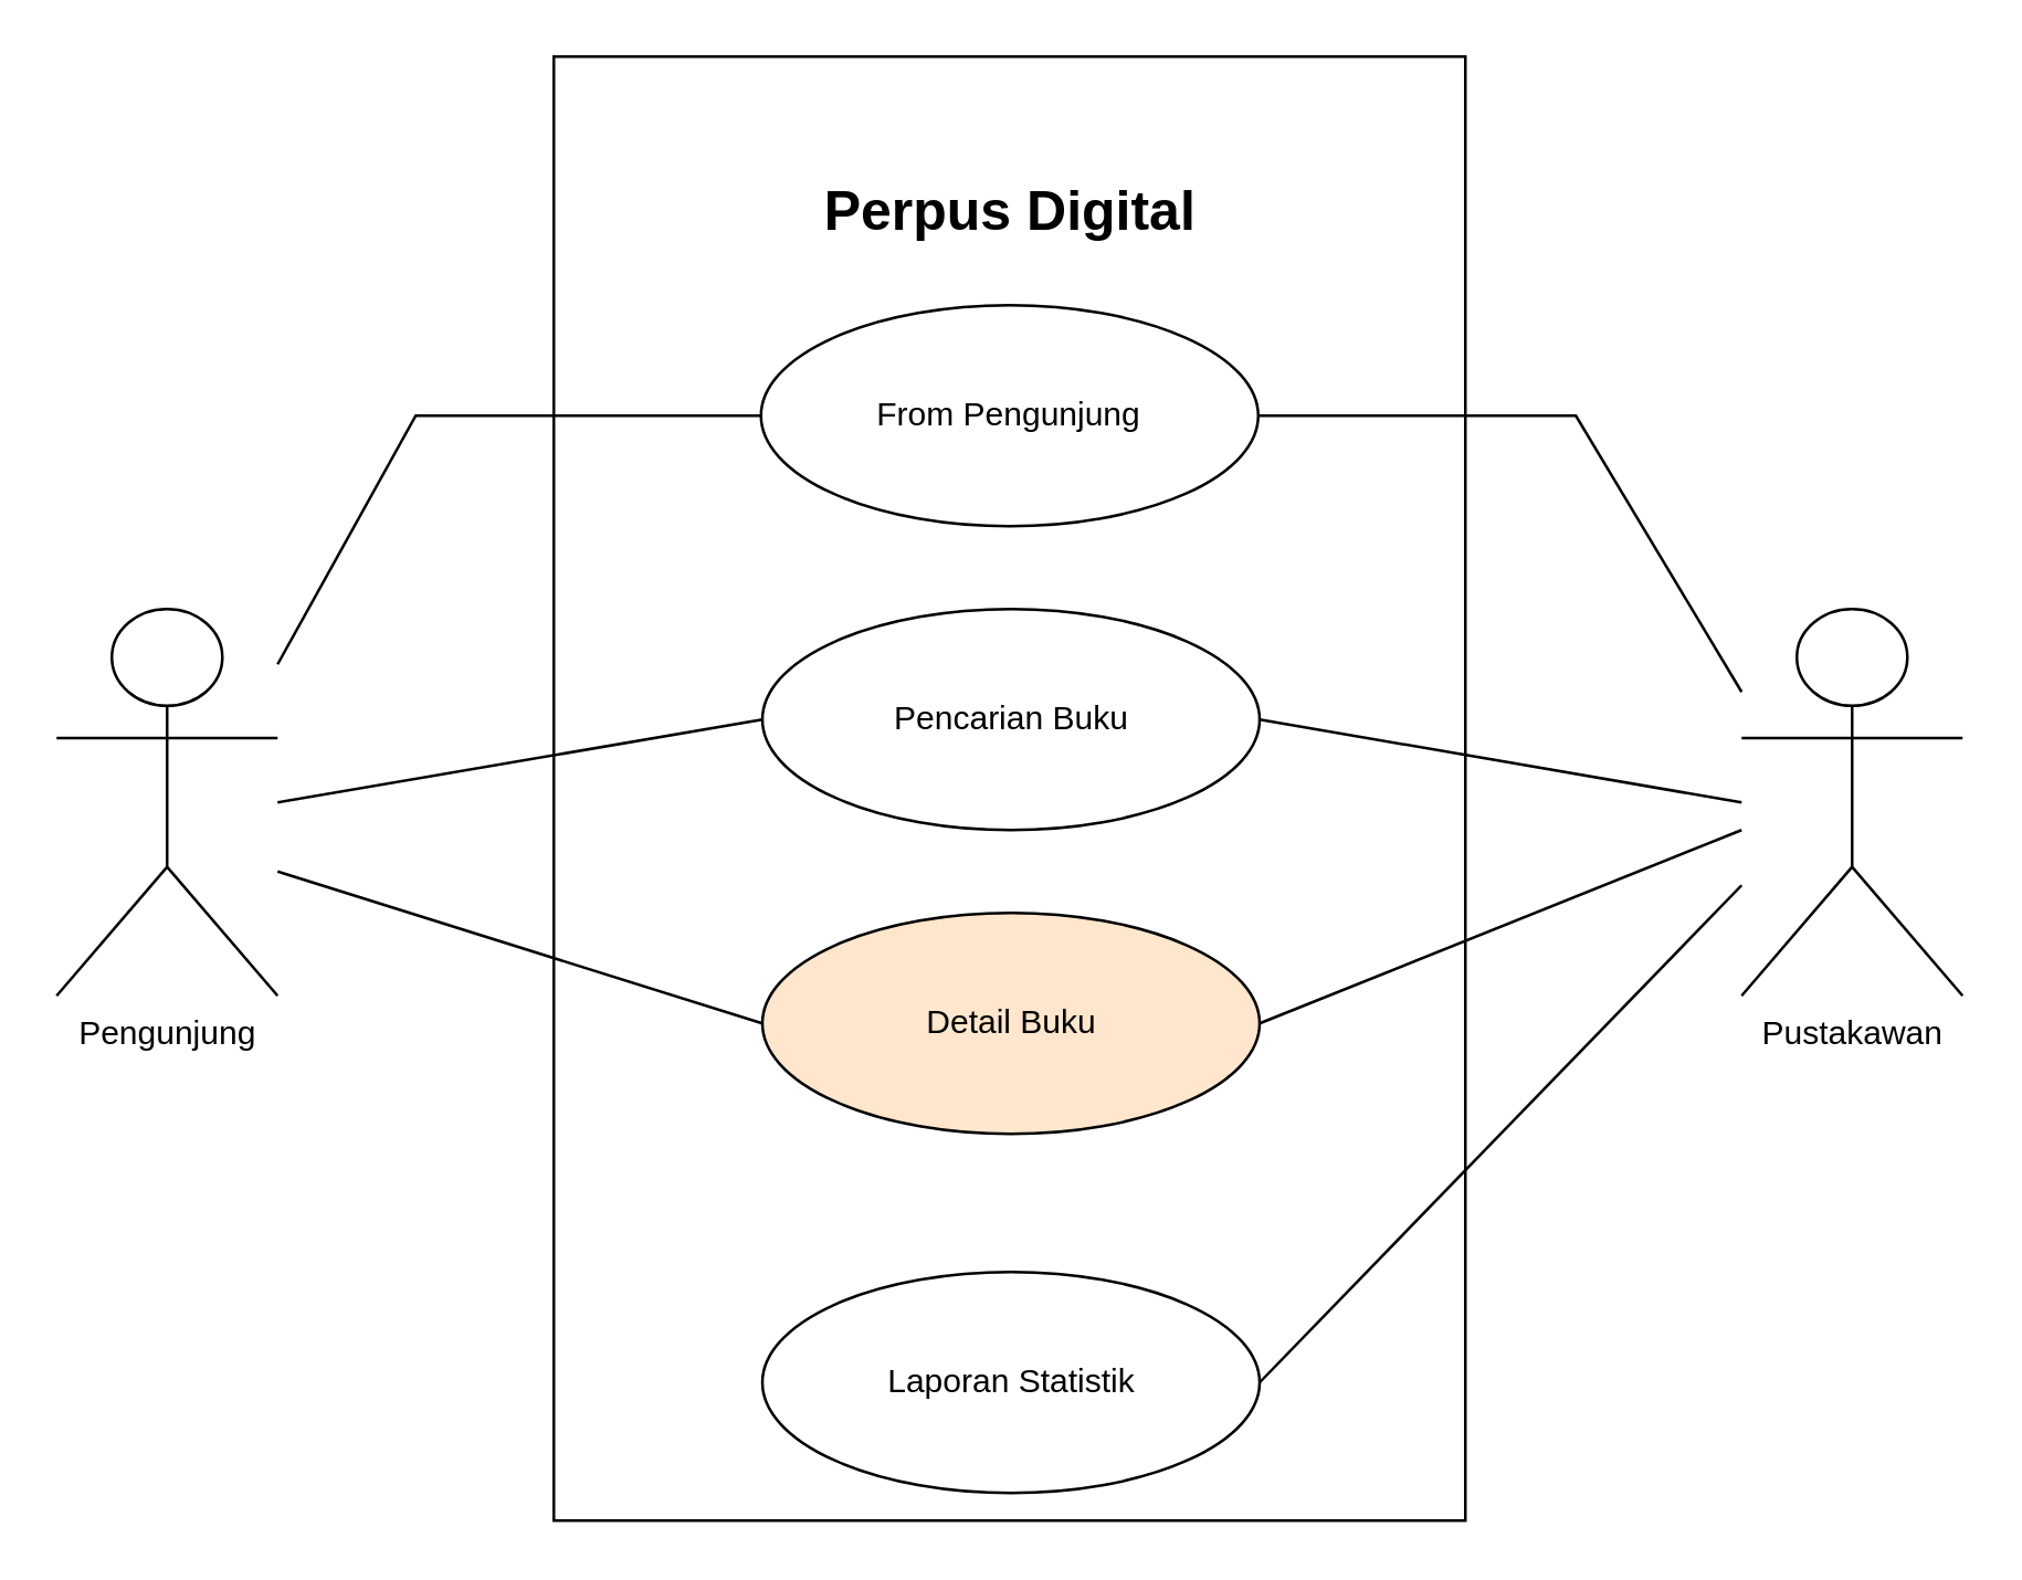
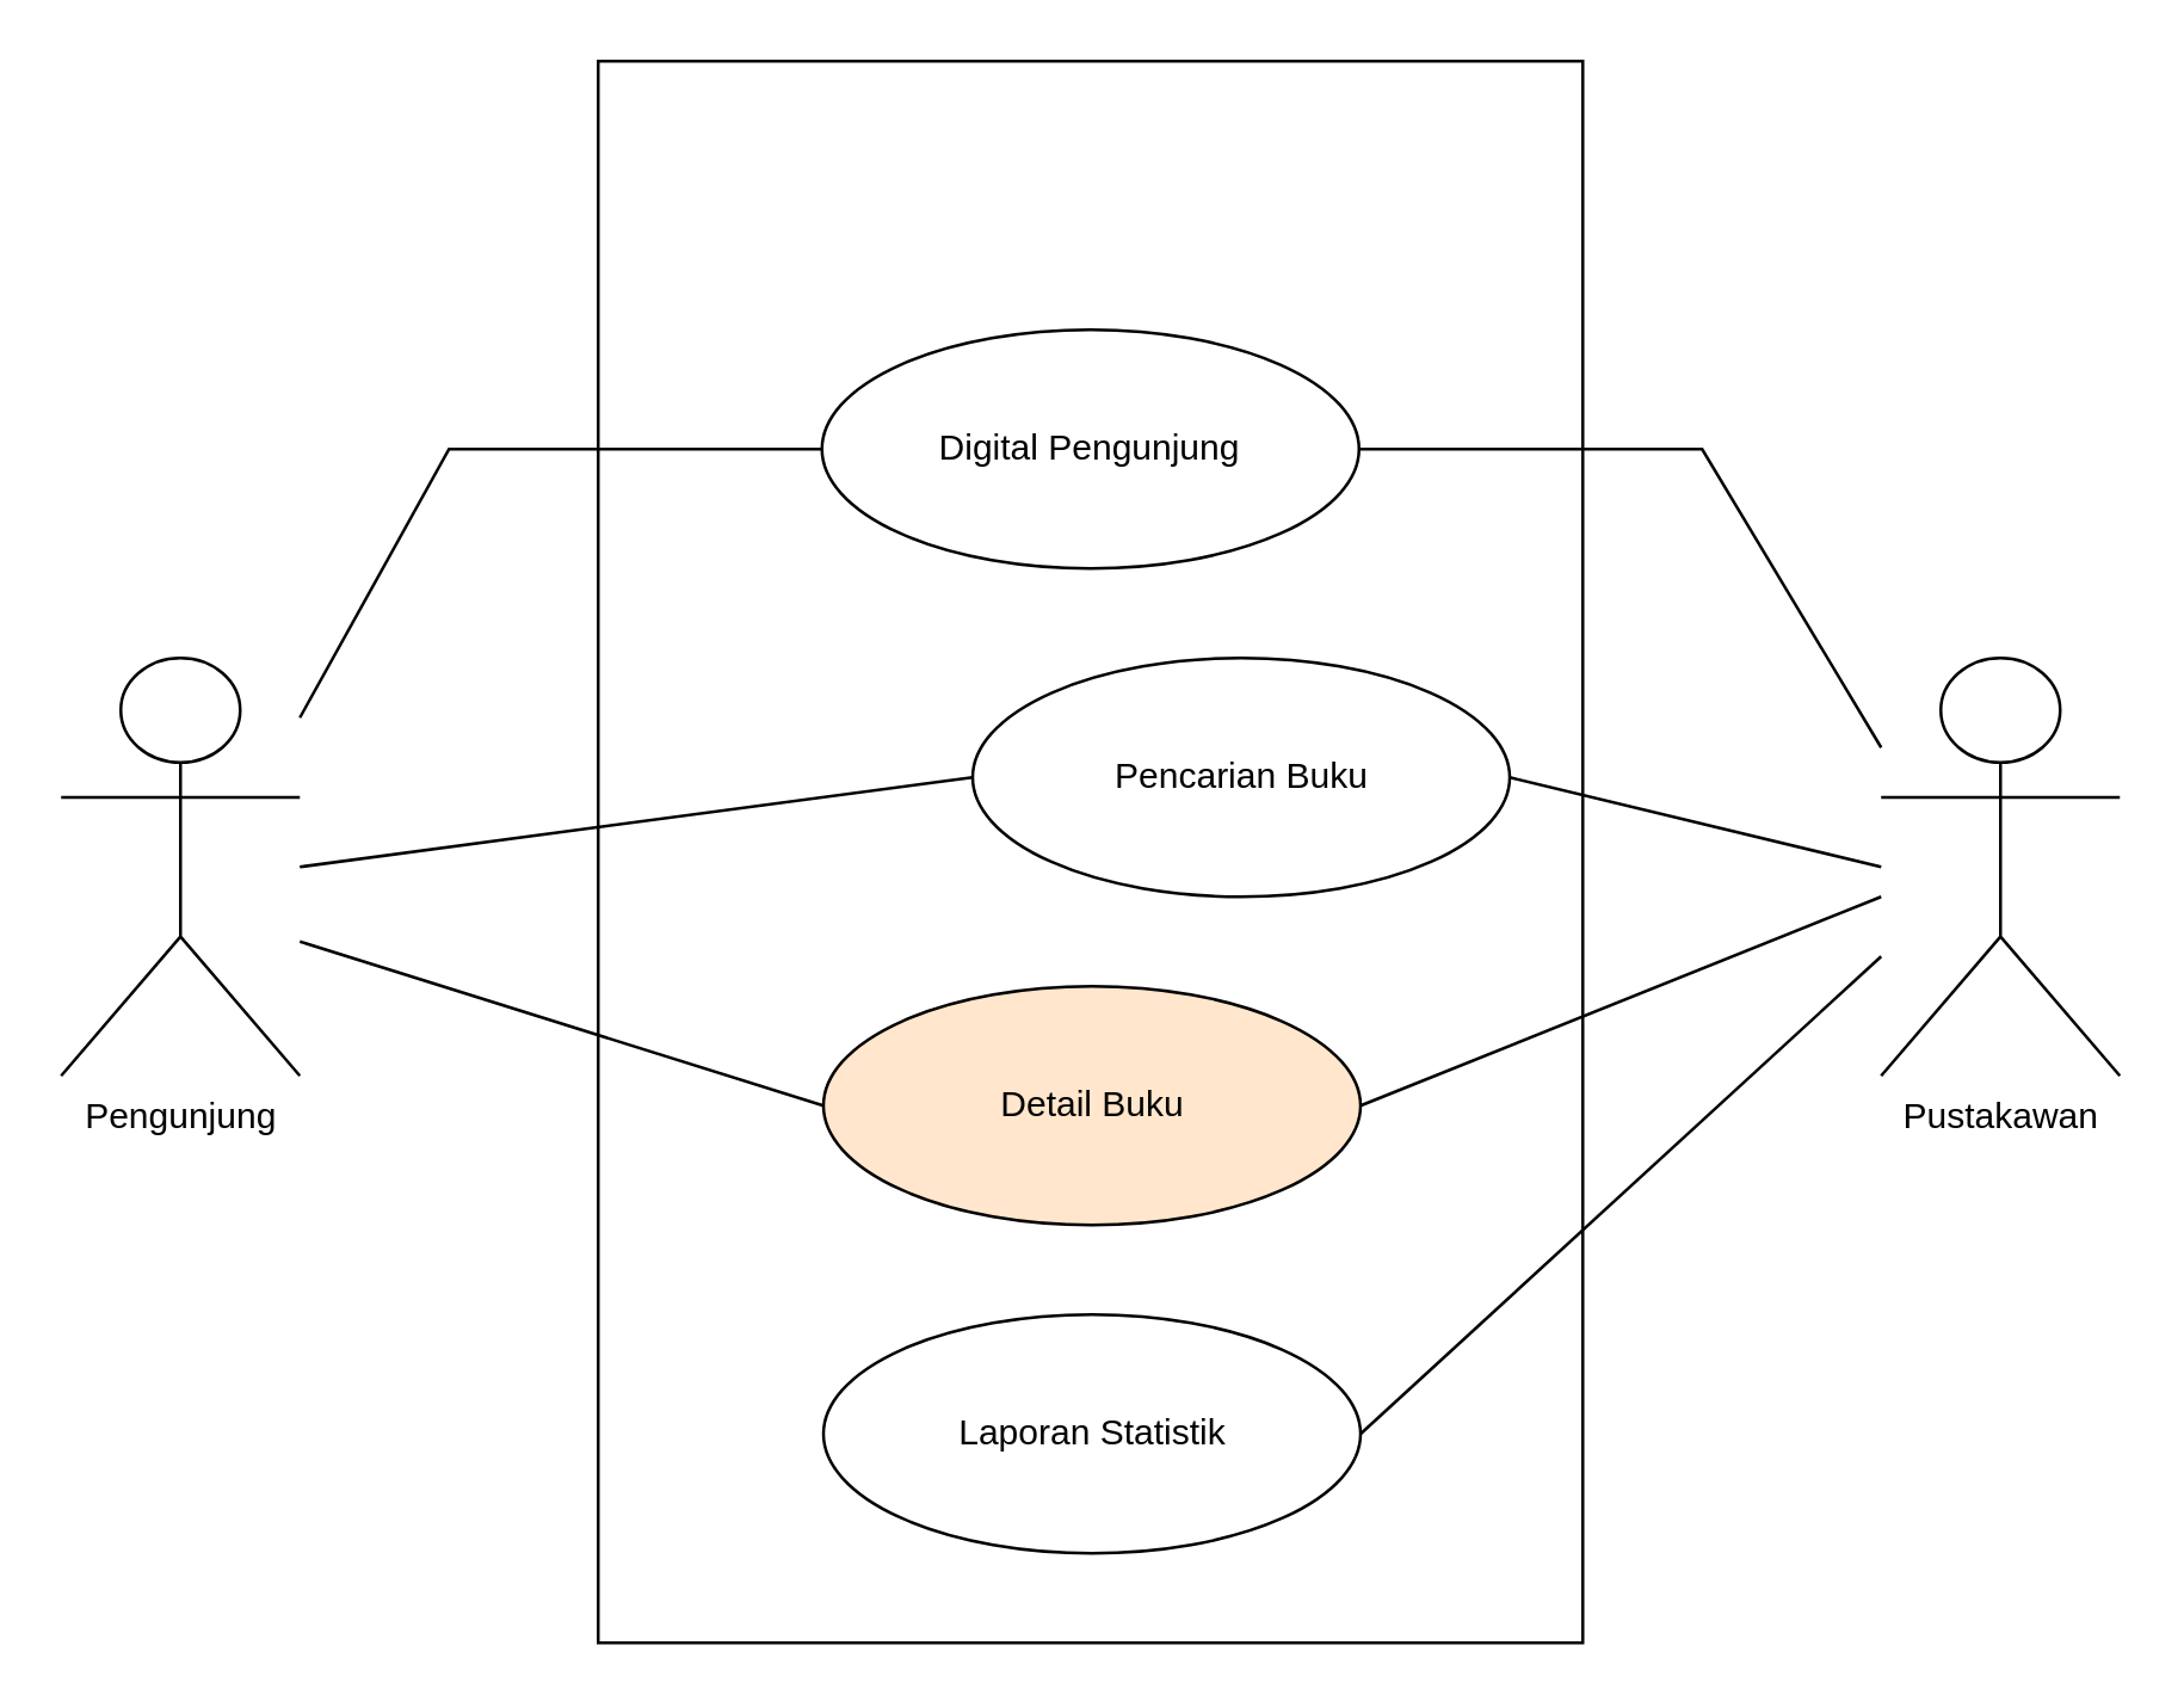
- <mxCell id="3" value="&lt;font size=&quot;1&quot; style=&quot;&quot;&gt;&lt;b style=&quot;font-size: 20px;&quot;&gt;Perpus Digital&lt;/b&gt;&lt;/font&gt;" style="text;html=1;strokeColor=none;fillColor=none;align=center;verticalAlign=middle;whiteSpace=wrap;rounded=0;" vertex="1" parent="1"><mxGeometry x="293" y="60" width="145" height="30" as="geometry" /></mxCell>
- <mxCell id="6" value="From Pengunjung" style="ellipse;whiteSpace=wrap;html=1;" vertex="1" parent="1"><mxGeometry x="275" y="110" width="180" height="80" as="geometry" /></mxCell>
+ <mxCell id="6" value="Digital Pengunjung" style="ellipse;whiteSpace=wrap;html=1;" vertex="1" parent="1"><mxGeometry x="275" y="110" width="180" height="80" as="geometry" /></mxCell>
- <mxCell id="7" value="Pencarian Buku" style="ellipse;whiteSpace=wrap;html=1;" vertex="1" parent="1"><mxGeometry x="275.5" y="220" width="180" height="80" as="geometry" /></mxCell>
+ <mxCell id="7" value="Pencarian Buku" style="ellipse;whiteSpace=wrap;html=1;" vertex="1" parent="1"><mxGeometry x="325.5" y="220" width="180" height="80" as="geometry" /></mxCell>
- <mxCell id="9" value="Laporan Statistik" style="ellipse;whiteSpace=wrap;html=1;" vertex="1" parent="1"><mxGeometry x="275.5" y="460" width="180" height="80" as="geometry" /></mxCell>
+ <mxCell id="9" value="Laporan Statistik" style="ellipse;whiteSpace=wrap;html=1;" vertex="1" parent="1"><mxGeometry x="275.5" y="440" width="180" height="80" as="geometry" /></mxCell>
